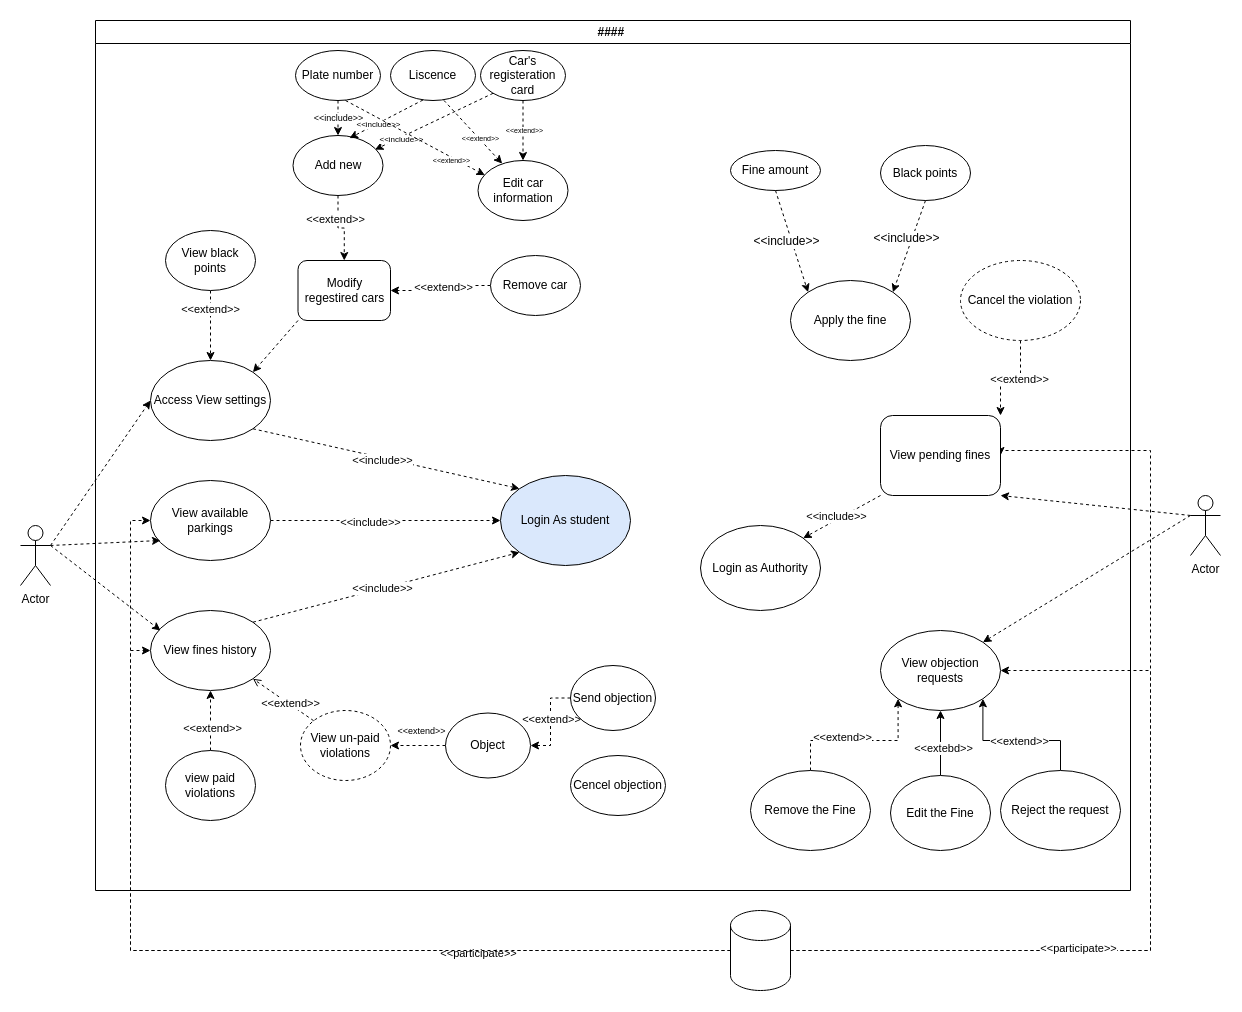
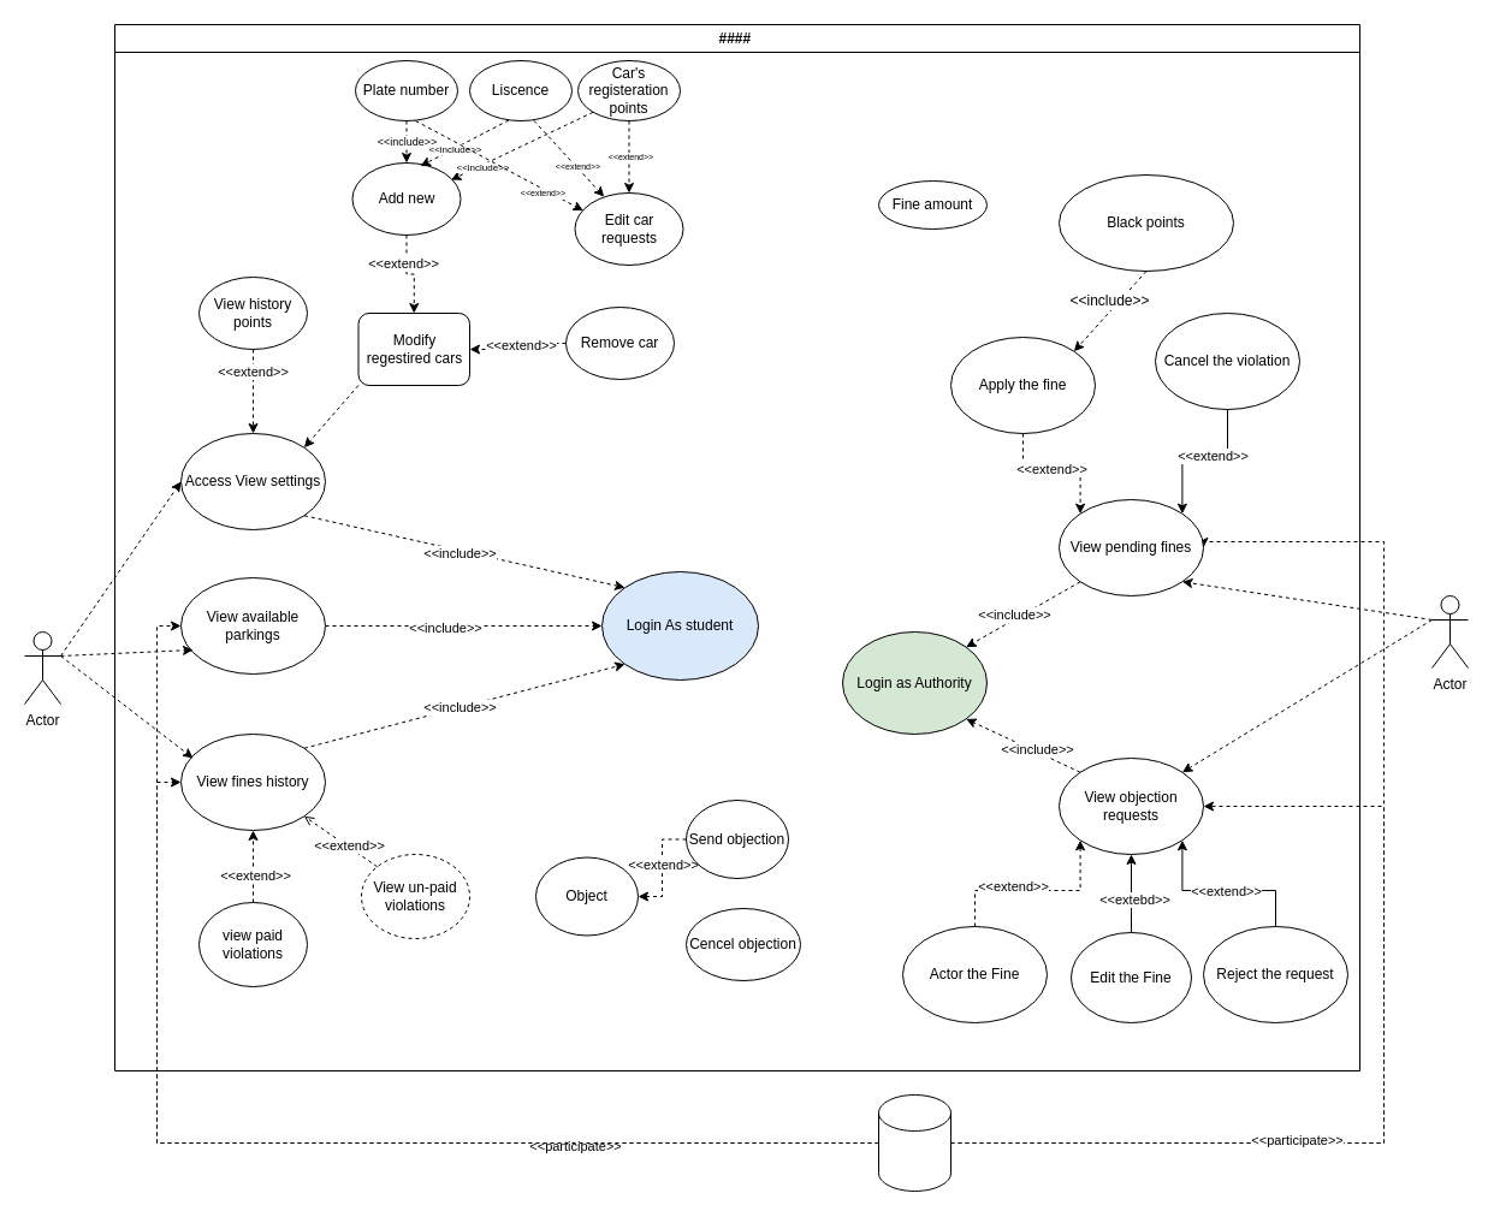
- <mxCell id="23" value="Car's registeration card" style="ellipse;whiteSpace=wrap;html=1;" parent="1" vertex="1"><mxGeometry x="480" y="50" width="85" height="50" as="geometry" /></mxCell>
+ <mxCell id="23" value="Car's registeration points" style="ellipse;whiteSpace=wrap;html=1;" parent="1" vertex="1"><mxGeometry x="480" y="50" width="85" height="50" as="geometry" /></mxCell>
- <mxCell id="82" value="Black points" style="ellipse;whiteSpace=wrap;html=1;fontSize=12;" parent="61" vertex="1"><mxGeometry x="785" y="125" width="90" height="55" as="geometry" /></mxCell>
+ <mxCell id="82" value="Black points" style="ellipse;whiteSpace=wrap;html=1;fontSize=12;" parent="61" vertex="1"><mxGeometry x="785" y="125" width="145" height="80" as="geometry" /></mxCell>
- <mxCell id="13" value="Edit car information" style="ellipse;whiteSpace=wrap;html=1;" parent="1" vertex="1"><mxGeometry x="477.5" y="160" width="90" height="60" as="geometry" /></mxCell>
+ <mxCell id="13" value="Edit car requests" style="ellipse;whiteSpace=wrap;html=1;" parent="1" vertex="1"><mxGeometry x="477.5" y="160" width="90" height="60" as="geometry" /></mxCell>
- <mxCell id="83" value="" style="endArrow=classic;html=1;rounded=0;dashed=1;fontSize=12;entryX=0;entryY=0;entryDx=0;entryDy=0;exitX=0.5;exitY=1;exitDx=0;exitDy=0;" parent="61" source="81" target="71" edge="1"><mxGeometry width="50" height="50" relative="1" as="geometry"><mxPoint x="655" y="290" as="sourcePoint" /><mxPoint x="705" y="240" as="targetPoint" /></mxGeometry></mxCell>
- <mxCell id="84" value="&amp;lt;&amp;lt;include&amp;gt;&amp;gt;" style="edgeLabel;html=1;align=center;verticalAlign=middle;resizable=0;points=[];fontSize=12;" parent="83" vertex="1" connectable="0"><mxGeometry x="-0.043" y="-5" relative="1" as="geometry"><mxPoint as="offset" /></mxGeometry></mxCell>
- <mxCell id="11" value="View black points" style="ellipse;whiteSpace=wrap;html=1;" parent="1" vertex="1"><mxGeometry x="165" y="230" width="90" height="60" as="geometry" /></mxCell>
+ <mxCell id="11" value="View history points" style="ellipse;whiteSpace=wrap;html=1;" parent="1" vertex="1"><mxGeometry x="165" y="230" width="90" height="60" as="geometry" /></mxCell>
- <mxCell id="16" value="Remove car" style="ellipse;whiteSpace=wrap;html=1;" parent="1" vertex="1"><mxGeometry x="490" y="255" width="90" height="60" as="geometry" /></mxCell>
+ <mxCell id="16" value="Remove car" style="ellipse;whiteSpace=wrap;html=1;" parent="1" vertex="1"><mxGeometry x="470" y="255" width="90" height="60" as="geometry" /></mxCell>
- <mxCell id="74" value="Cancel the violation" style="ellipse;whiteSpace=wrap;html=1;dashed=1;" parent="61" vertex="1"><mxGeometry x="865" y="240" width="120" height="80" as="geometry" /></mxCell>
+ <mxCell id="74" value="Cancel the violation" style="ellipse;whiteSpace=wrap;html=1;" parent="61" vertex="1"><mxGeometry x="865" y="240" width="120" height="80" as="geometry" /></mxCell>
- <mxCell id="72" style="edgeStyle=orthogonalEdgeStyle;rounded=0;orthogonalLoop=1;jettySize=auto;html=1;exitX=0.5;exitY=1;exitDx=0;exitDy=0;entryX=1;entryY=0;entryDx=0;entryDy=0;dashed=1;" parent="61" source="74" target="62" edge="1"><mxGeometry relative="1" as="geometry" /></mxCell>
+ <mxCell id="72" style="edgeStyle=orthogonalEdgeStyle;rounded=0;orthogonalLoop=1;jettySize=auto;html=1;exitX=0.5;exitY=1;exitDx=0;exitDy=0;entryX=1;entryY=0;entryDx=0;entryDy=0;dashed=0;" parent="61" source="74" target="62" edge="1"><mxGeometry relative="1" as="geometry" /></mxCell>
+ <mxCell id="69" style="edgeStyle=orthogonalEdgeStyle;rounded=0;orthogonalLoop=1;jettySize=auto;html=1;entryX=0;entryY=0;entryDx=0;entryDy=0;dashed=1;" parent="61" source="71" target="62" edge="1"><mxGeometry relative="1" as="geometry" /></mxCell>
+ <mxCell id="70" value="&amp;lt;&amp;lt;extend&amp;gt;&amp;gt;" style="edgeLabel;html=1;align=center;verticalAlign=middle;resizable=0;points=[];" parent="69" vertex="1" connectable="0"><mxGeometry x="-0.101" y="-2" relative="1" as="geometry"><mxPoint as="offset" /></mxGeometry></mxCell>
- <mxCell id="62" value="View pending fines" style="whiteSpace=wrap;html=1;rounded=1;" parent="61" vertex="1"><mxGeometry x="785" y="395" width="120" height="80" as="geometry" /></mxCell>
+ <mxCell id="62" value="View pending fines" style="ellipse;whiteSpace=wrap;html=1;" parent="61" vertex="1"><mxGeometry x="785" y="395" width="120" height="80" as="geometry" /></mxCell>
- <mxCell id="64" value="Login as Authority" style="ellipse;whiteSpace=wrap;html=1;" parent="61" vertex="1"><mxGeometry x="605" y="505" width="120" height="85" as="geometry" /></mxCell>
+ <mxCell id="64" value="Login as Authority" style="ellipse;whiteSpace=wrap;html=1;fillColor=#d5e8d4;" parent="61" vertex="1"><mxGeometry x="605" y="505" width="120" height="85" as="geometry" /></mxCell>
+ <mxCell id="67" value="" style="endArrow=classic;html=1;rounded=0;dashed=1;entryX=1;entryY=1;entryDx=0;entryDy=0;exitX=0;exitY=0;exitDx=0;exitDy=0;" parent="61" source="63" target="64" edge="1"><mxGeometry width="50" height="50" relative="1" as="geometry"><mxPoint x="685" y="670" as="sourcePoint" /><mxPoint x="735" y="620" as="targetPoint" /></mxGeometry></mxCell>
+ <mxCell id="68" value="&amp;lt;&amp;lt;include&amp;gt;&amp;gt;" style="edgeLabel;html=1;align=center;verticalAlign=middle;resizable=0;points=[];" parent="67" vertex="1" connectable="0"><mxGeometry x="-0.208" y="-2" relative="1" as="geometry"><mxPoint as="offset" /></mxGeometry></mxCell>
- <mxCell id="40" value="" style="edgeStyle=orthogonalEdgeStyle;rounded=0;orthogonalLoop=1;jettySize=auto;html=1;dashed=1;fontSize=12;" parent="1" source="42" target="37" edge="1"><mxGeometry relative="1" as="geometry" /></mxCell>
- <mxCell id="41" value="&amp;lt;&amp;lt;extend&amp;gt;&amp;gt;" style="edgeLabel;html=1;align=center;verticalAlign=middle;resizable=0;points=[];fontSize=9;" parent="40" vertex="1" connectable="0"><mxGeometry x="-0.122" y="1" relative="1" as="geometry"><mxPoint x="-1" y="-16" as="offset" /></mxGeometry></mxCell>
- <mxCell id="77" value="Remove the Fine" style="ellipse;whiteSpace=wrap;html=1;" parent="61" vertex="1"><mxGeometry x="655" y="750" width="120" height="80" as="geometry" /></mxCell>
+ <mxCell id="77" value="Actor the Fine" style="ellipse;whiteSpace=wrap;html=1;" parent="61" vertex="1"><mxGeometry x="655" y="750" width="120" height="80" as="geometry" /></mxCell>
